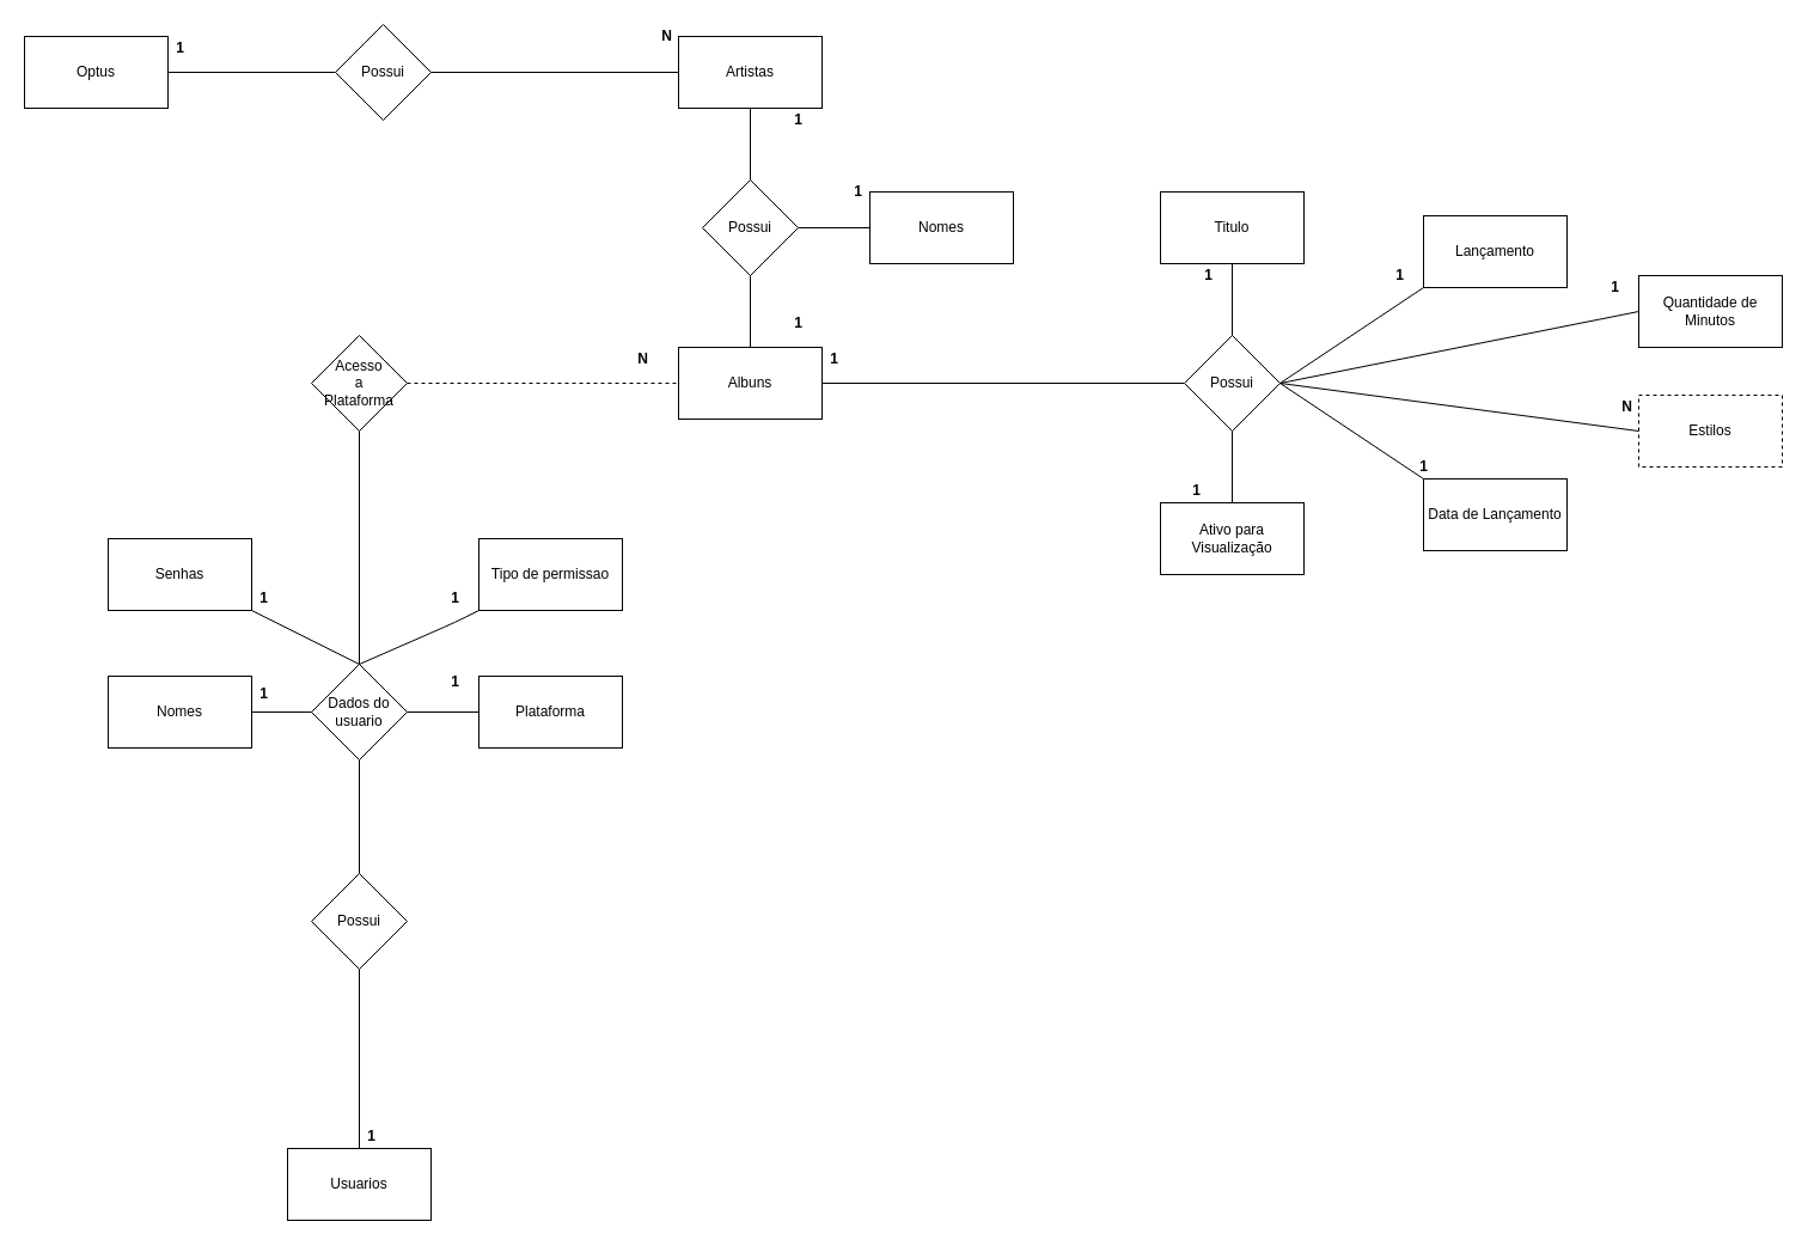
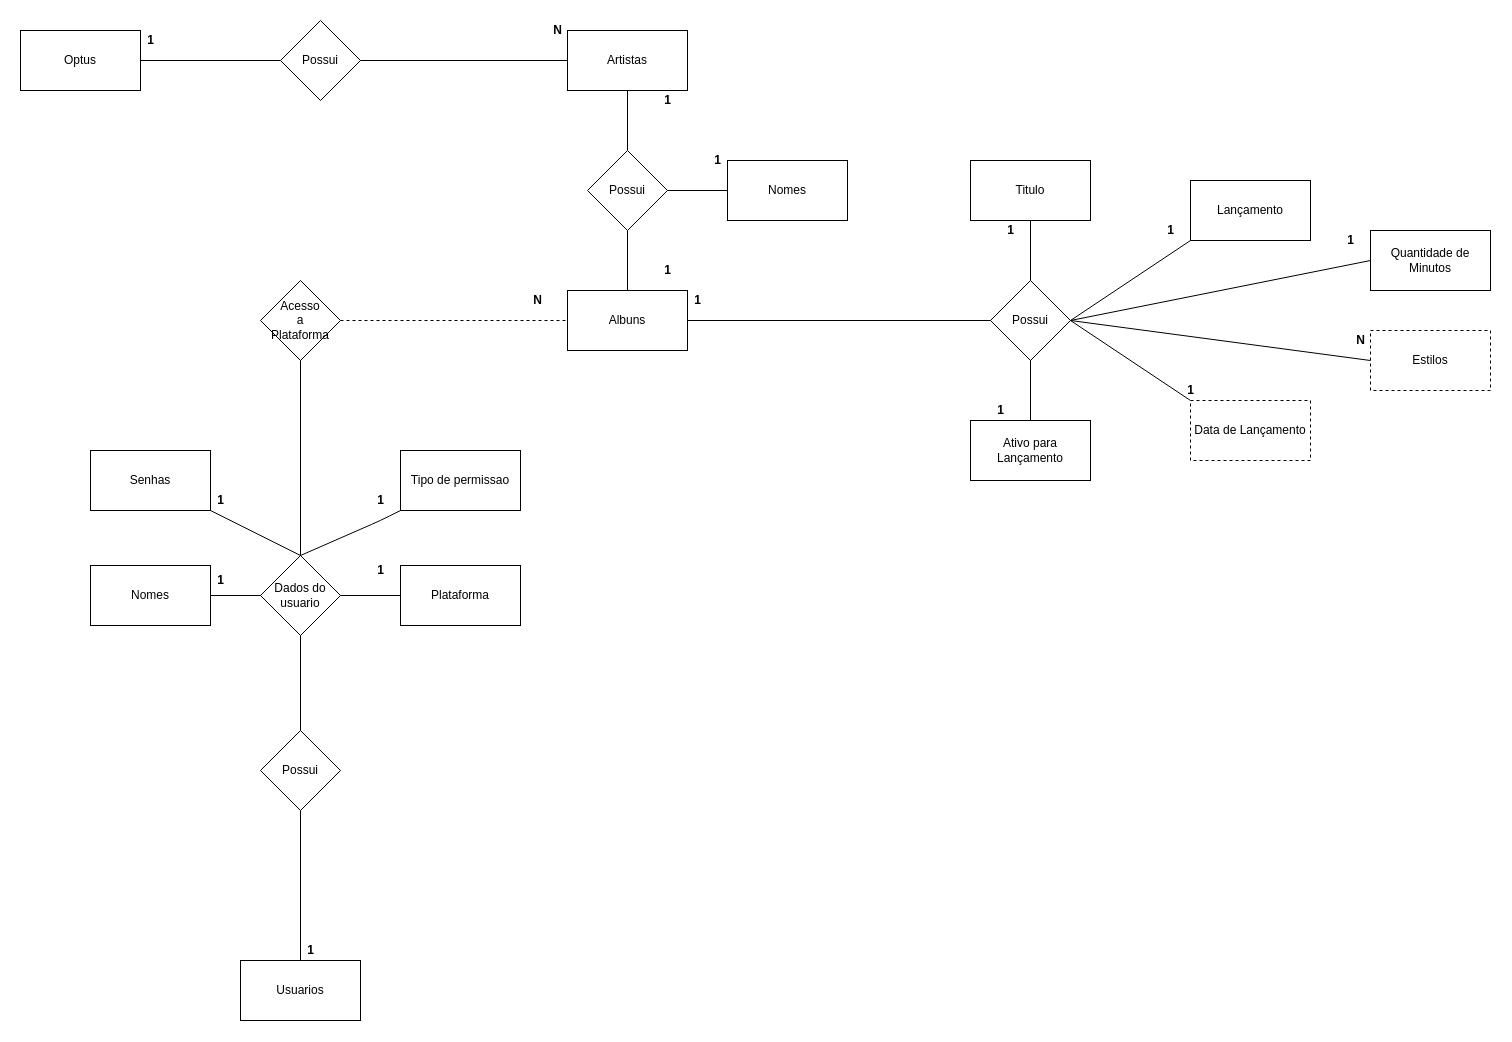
- <mxCell id="34" value="Data de Lançamento" style="whiteSpace=wrap;html=1;" parent="1" vertex="1"><mxGeometry x="1190" y="400" width="120" height="60" as="geometry" /></mxCell>
+ <mxCell id="34" value="Data de Lançamento" style="whiteSpace=wrap;html=1;dashed=1;" parent="1" vertex="1"><mxGeometry x="1190" y="400" width="120" height="60" as="geometry" /></mxCell>
- <mxCell id="38" value="Ativo para Visualização" style="whiteSpace=wrap;html=1;" parent="1" vertex="1"><mxGeometry x="970" y="420" width="120" height="60" as="geometry" /></mxCell>
+ <mxCell id="38" value="Ativo para Lançamento" style="whiteSpace=wrap;html=1;" parent="1" vertex="1"><mxGeometry x="970" y="420" width="120" height="60" as="geometry" /></mxCell>
